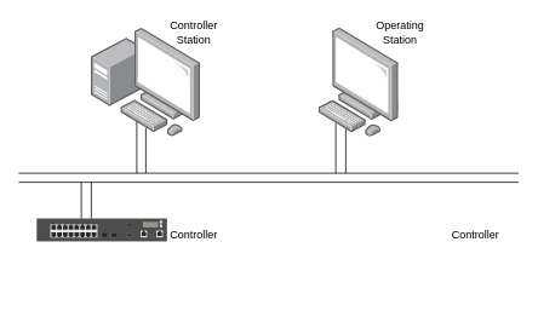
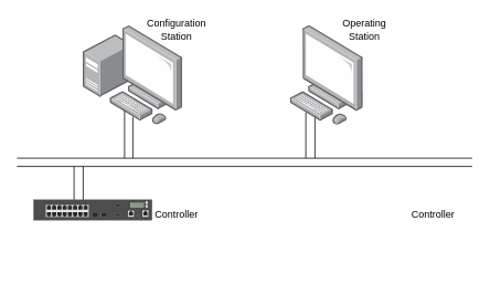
- <mxCell id="8" value="Controller&lt;br&gt;Station" style="text;html=1;strokeColor=none;fillColor=none;align=center;verticalAlign=middle;whiteSpace=wrap;rounded=0;" parent="1" vertex="1"><mxGeometry x="183.2" y="20" width="60" height="30" as="geometry" /></mxCell>
+ <mxCell id="8" value="Configuration&lt;br&gt;Station" style="text;html=1;strokeColor=none;fillColor=none;align=center;verticalAlign=middle;whiteSpace=wrap;rounded=0;" parent="1" vertex="1"><mxGeometry x="183.2" y="20" width="60" height="30" as="geometry" /></mxCell>
